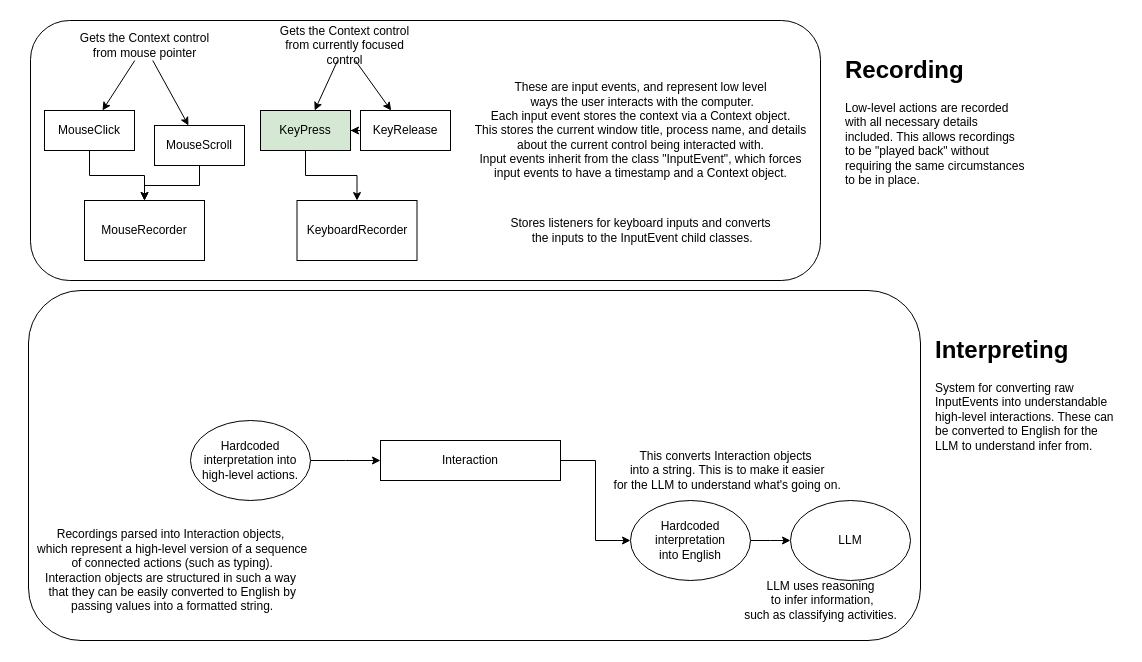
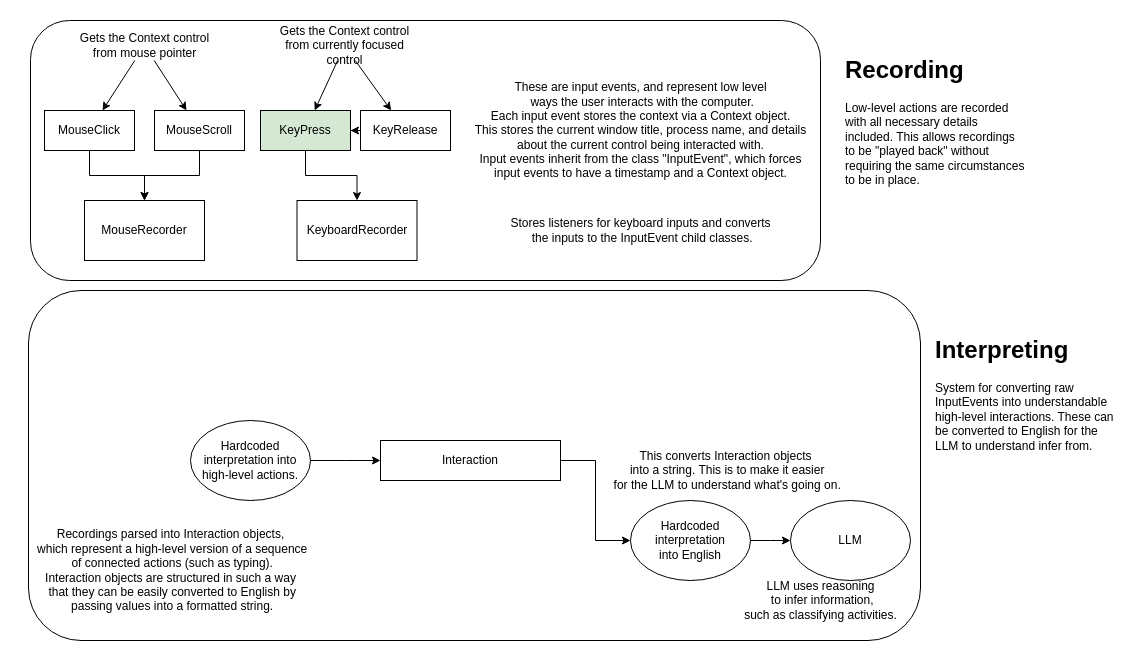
- <mxCell id="8" value="MouseScroll" style="rounded=0;whiteSpace=wrap;html=1;" parent="1" vertex="1"><mxGeometry x="154" y="125" width="90" height="40" as="geometry" /></mxCell>
+ <mxCell id="8" value="MouseScroll" style="rounded=0;whiteSpace=wrap;html=1;" parent="1" vertex="1"><mxGeometry x="154" y="110" width="90" height="40" as="geometry" /></mxCell>
